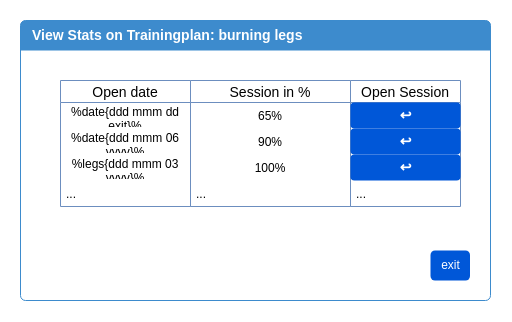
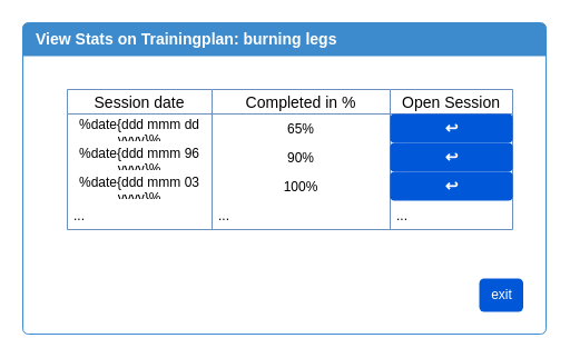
- <mxCell id="5" value="Open date" style="swimlane;fontStyle=0;childLayout=stackLayout;horizontal=1;startSize=22;horizontalStack=0;resizeParent=1;resizeParentMax=0;resizeLast=0;collapsible=1;marginBottom=0;align=center;fontSize=14;strokeColor=#6C8EBF;" vertex="1" parent="1"><mxGeometry x="60" y="80" width="130" height="126" as="geometry" /></mxCell>
+ <mxCell id="5" value="Session date" style="swimlane;fontStyle=0;childLayout=stackLayout;horizontal=1;startSize=22;horizontalStack=0;resizeParent=1;resizeParentMax=0;resizeLast=0;collapsible=1;marginBottom=0;align=center;fontSize=14;strokeColor=#6C8EBF;" vertex="1" parent="1"><mxGeometry x="60" y="80" width="130" height="126" as="geometry" /></mxCell>
- <mxCell id="10" value="Session in %" style="swimlane;fontStyle=0;childLayout=stackLayout;horizontal=1;startSize=22;horizontalStack=0;resizeParent=1;resizeParentMax=0;resizeLast=0;collapsible=1;marginBottom=0;align=center;fontSize=14;strokeColor=#6C8EBF;" vertex="1" parent="1"><mxGeometry x="190" y="80" width="160" height="126" as="geometry" /></mxCell>
+ <mxCell id="10" value="Completed in %" style="swimlane;fontStyle=0;childLayout=stackLayout;horizontal=1;startSize=22;horizontalStack=0;resizeParent=1;resizeParentMax=0;resizeLast=0;collapsible=1;marginBottom=0;align=center;fontSize=14;strokeColor=#6C8EBF;" vertex="1" parent="1"><mxGeometry x="190" y="80" width="160" height="126" as="geometry" /></mxCell>
- <mxCell id="6" value="%date{ddd mmm dd exit}%" style="text;html=1;strokeColor=none;fillColor=none;align=center;verticalAlign=middle;whiteSpace=wrap;overflow=hidden;" vertex="1" parent="5"><mxGeometry y="22" width="130" height="26" as="geometry" /></mxCell>
+ <mxCell id="6" value="%date{ddd mmm dd yyyy}%" style="text;html=1;strokeColor=none;fillColor=none;align=center;verticalAlign=middle;whiteSpace=wrap;overflow=hidden;" vertex="1" parent="5"><mxGeometry y="22" width="130" height="26" as="geometry" /></mxCell>
- <mxCell id="7" value="&lt;div&gt;%date{ddd mmm 06 yyyy}%&lt;/div&gt;" style="text;html=1;strokeColor=none;fillColor=none;align=center;verticalAlign=middle;whiteSpace=wrap;overflow=hidden;" vertex="1" parent="5"><mxGeometry y="48" width="130" height="26" as="geometry" /></mxCell>
+ <mxCell id="7" value="&lt;div&gt;%date{ddd mmm 96 yyyy}%&lt;/div&gt;" style="text;html=1;strokeColor=none;fillColor=none;align=center;verticalAlign=middle;whiteSpace=wrap;overflow=hidden;" vertex="1" parent="5"><mxGeometry y="48" width="130" height="26" as="geometry" /></mxCell>
- <mxCell id="8" value="%legs{ddd mmm 03 yyyy}%" style="text;html=1;strokeColor=none;fillColor=none;align=center;verticalAlign=middle;whiteSpace=wrap;overflow=hidden;" vertex="1" parent="5"><mxGeometry y="74" width="130" height="26" as="geometry" /></mxCell>
+ <mxCell id="8" value="%date{ddd mmm 03 yyyy}%" style="text;html=1;strokeColor=none;fillColor=none;align=center;verticalAlign=middle;whiteSpace=wrap;overflow=hidden;" vertex="1" parent="5"><mxGeometry y="74" width="130" height="26" as="geometry" /></mxCell>
